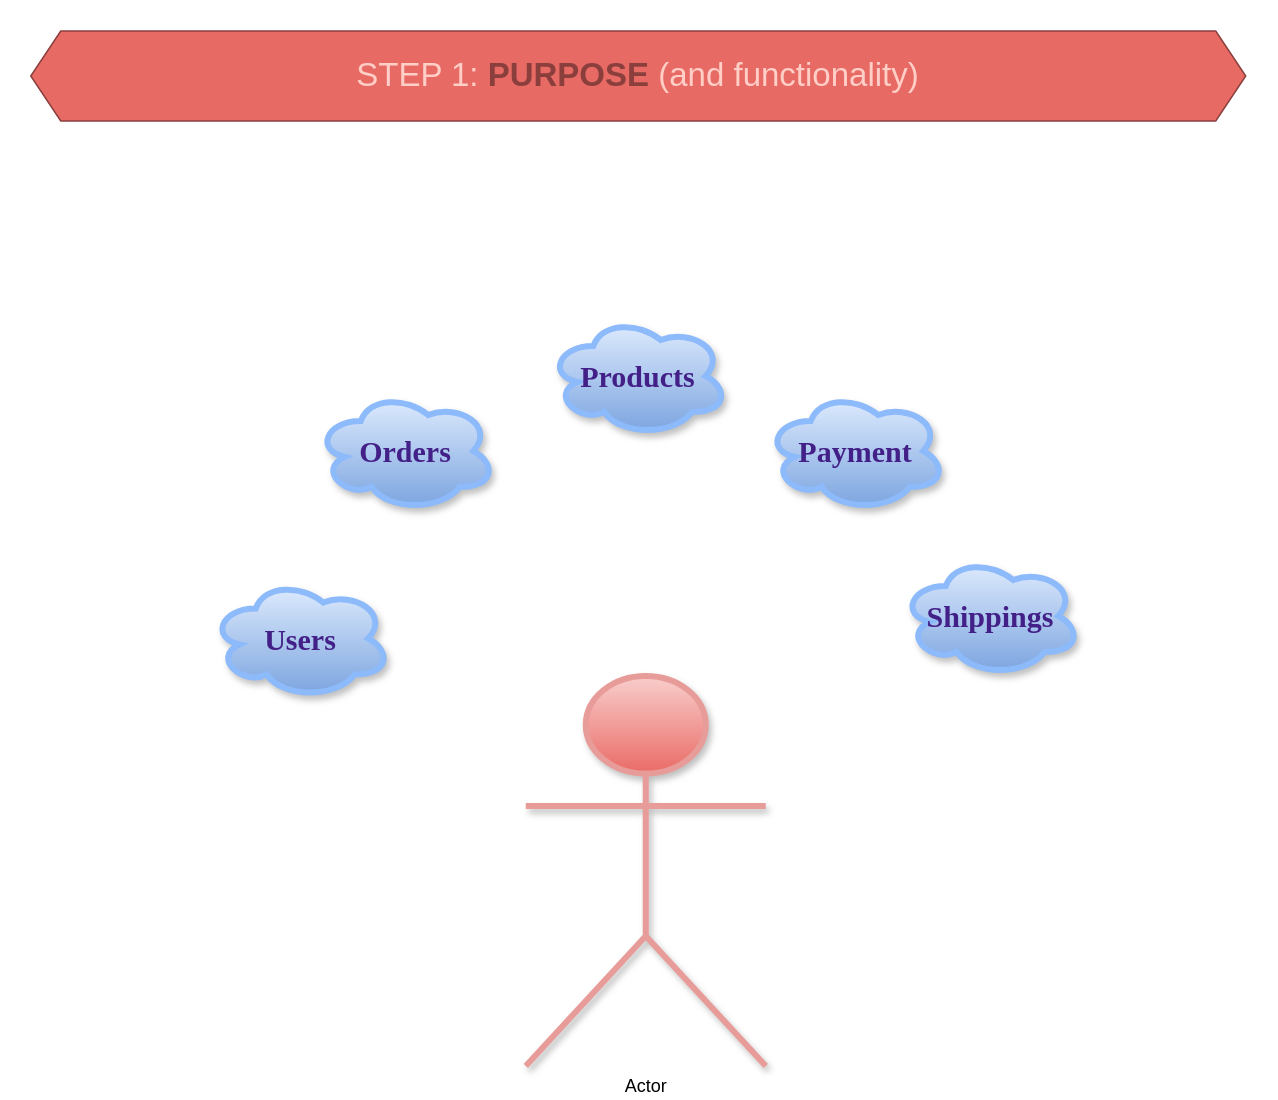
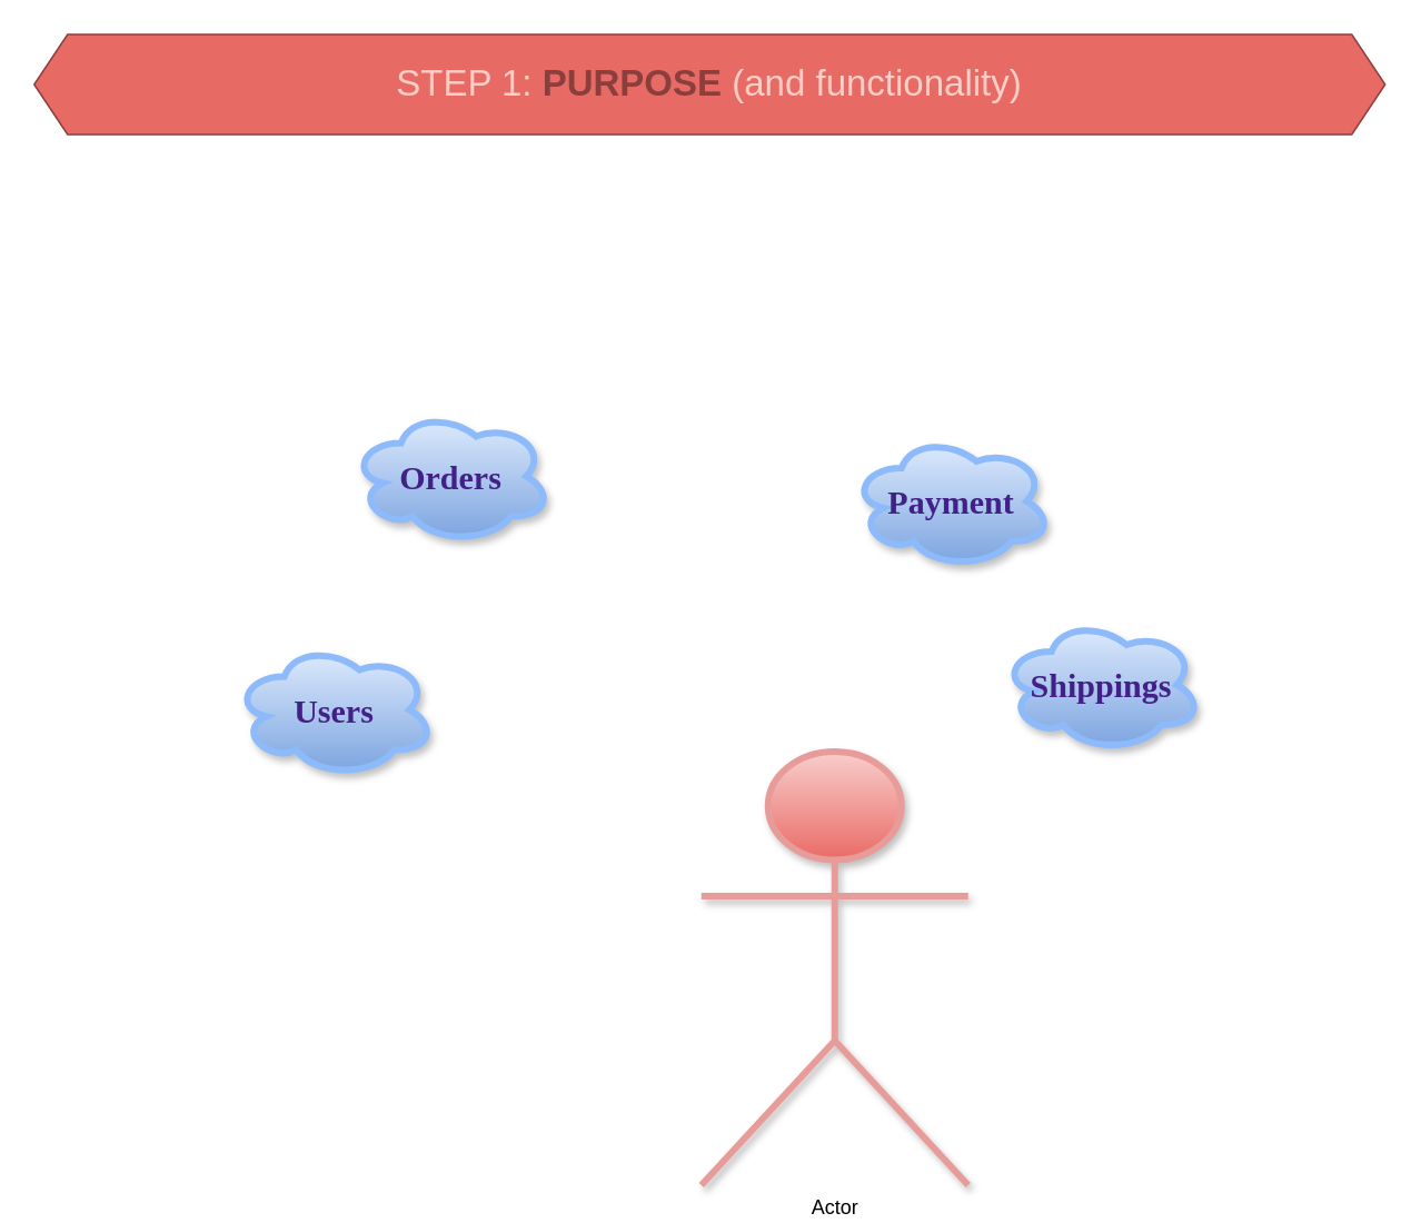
- <mxCell id="5" value="&lt;b&gt;&lt;font face=&quot;Comic Sans MS&quot; style=&quot;font-size: 20px&quot; color=&quot;#432087&quot;&gt;Products&lt;/font&gt;&lt;/b&gt;" style="ellipse;shape=cloud;whiteSpace=wrap;html=1;shadow=1;sketch=0;strokeWidth=4;gradientColor=#7ea6e0;fillColor=#dae8fc;strokeColor=#8DBAFA;" parent="1" vertex="1"><mxGeometry x="365" y="210" width="120" height="80" as="geometry" /></mxCell>
- <mxCell id="4" value="&lt;b&gt;&lt;font face=&quot;Comic Sans MS&quot; style=&quot;font-size: 20px&quot; color=&quot;#432087&quot;&gt;Orders&lt;/font&gt;&lt;/b&gt;" style="ellipse;shape=cloud;whiteSpace=wrap;html=1;shadow=1;sketch=0;strokeWidth=4;gradientColor=#7ea6e0;fillColor=#dae8fc;strokeColor=#8DBAFA;" parent="1" vertex="1"><mxGeometry x="210" y="260" width="120" height="80" as="geometry" /></mxCell>
+ <mxCell id="4" value="&lt;b&gt;&lt;font face=&quot;Comic Sans MS&quot; style=&quot;font-size: 20px&quot; color=&quot;#432087&quot;&gt;Orders&lt;/font&gt;&lt;/b&gt;" style="ellipse;shape=cloud;whiteSpace=wrap;html=1;shadow=1;sketch=0;strokeWidth=4;gradientColor=#7ea6e0;fillColor=#dae8fc;strokeColor=#8DBAFA;" parent="1" vertex="1"><mxGeometry x="210" y="245" width="120" height="80" as="geometry" /></mxCell>
- <mxCell id="2" value="Actor" style="shape=umlActor;verticalLabelPosition=bottom;verticalAlign=top;html=1;fillColor=#f8cecc;gradientColor=#ea6b66;strokeWidth=4;perimeterSpacing=0;sketch=0;shadow=1;strokeColor=#E89C99;" parent="1" vertex="1"><mxGeometry x="350" y="450" width="160" height="260" as="geometry" /></mxCell>
+ <mxCell id="2" value="Actor" style="shape=umlActor;verticalLabelPosition=bottom;verticalAlign=top;html=1;fillColor=#f8cecc;gradientColor=#ea6b66;strokeWidth=4;perimeterSpacing=0;sketch=0;shadow=1;strokeColor=#E89C99;" parent="1" vertex="1"><mxGeometry x="420" y="450" width="160" height="260" as="geometry" /></mxCell>
